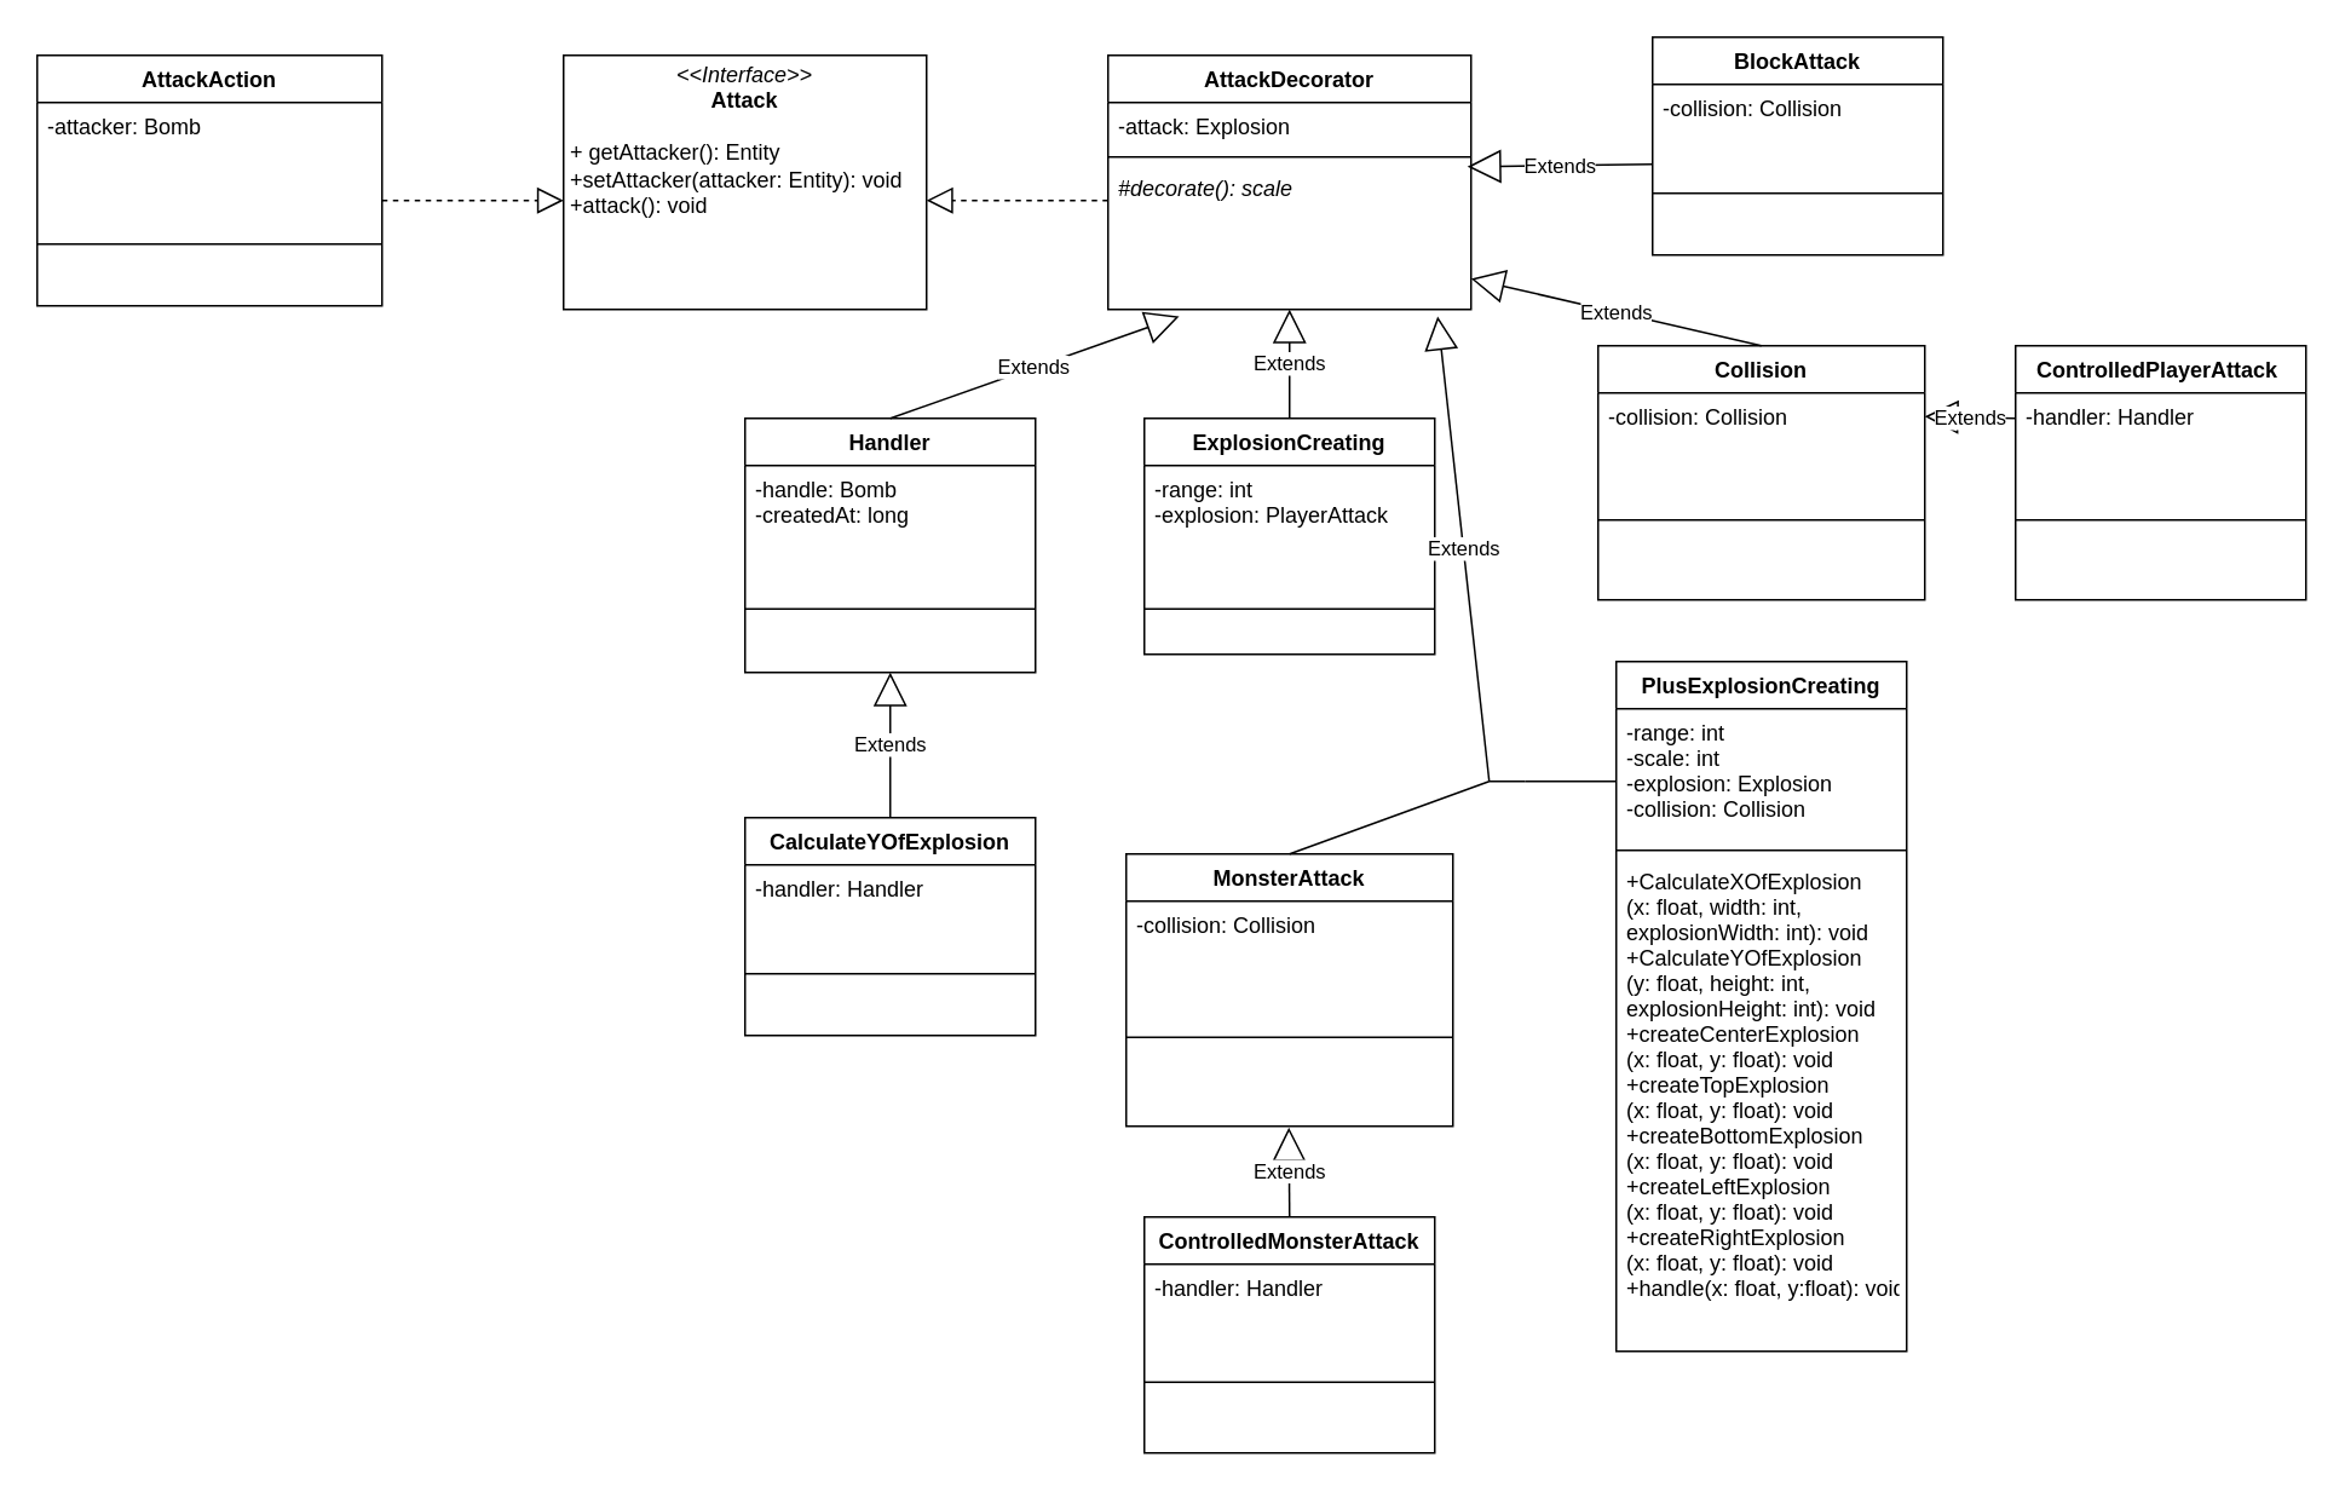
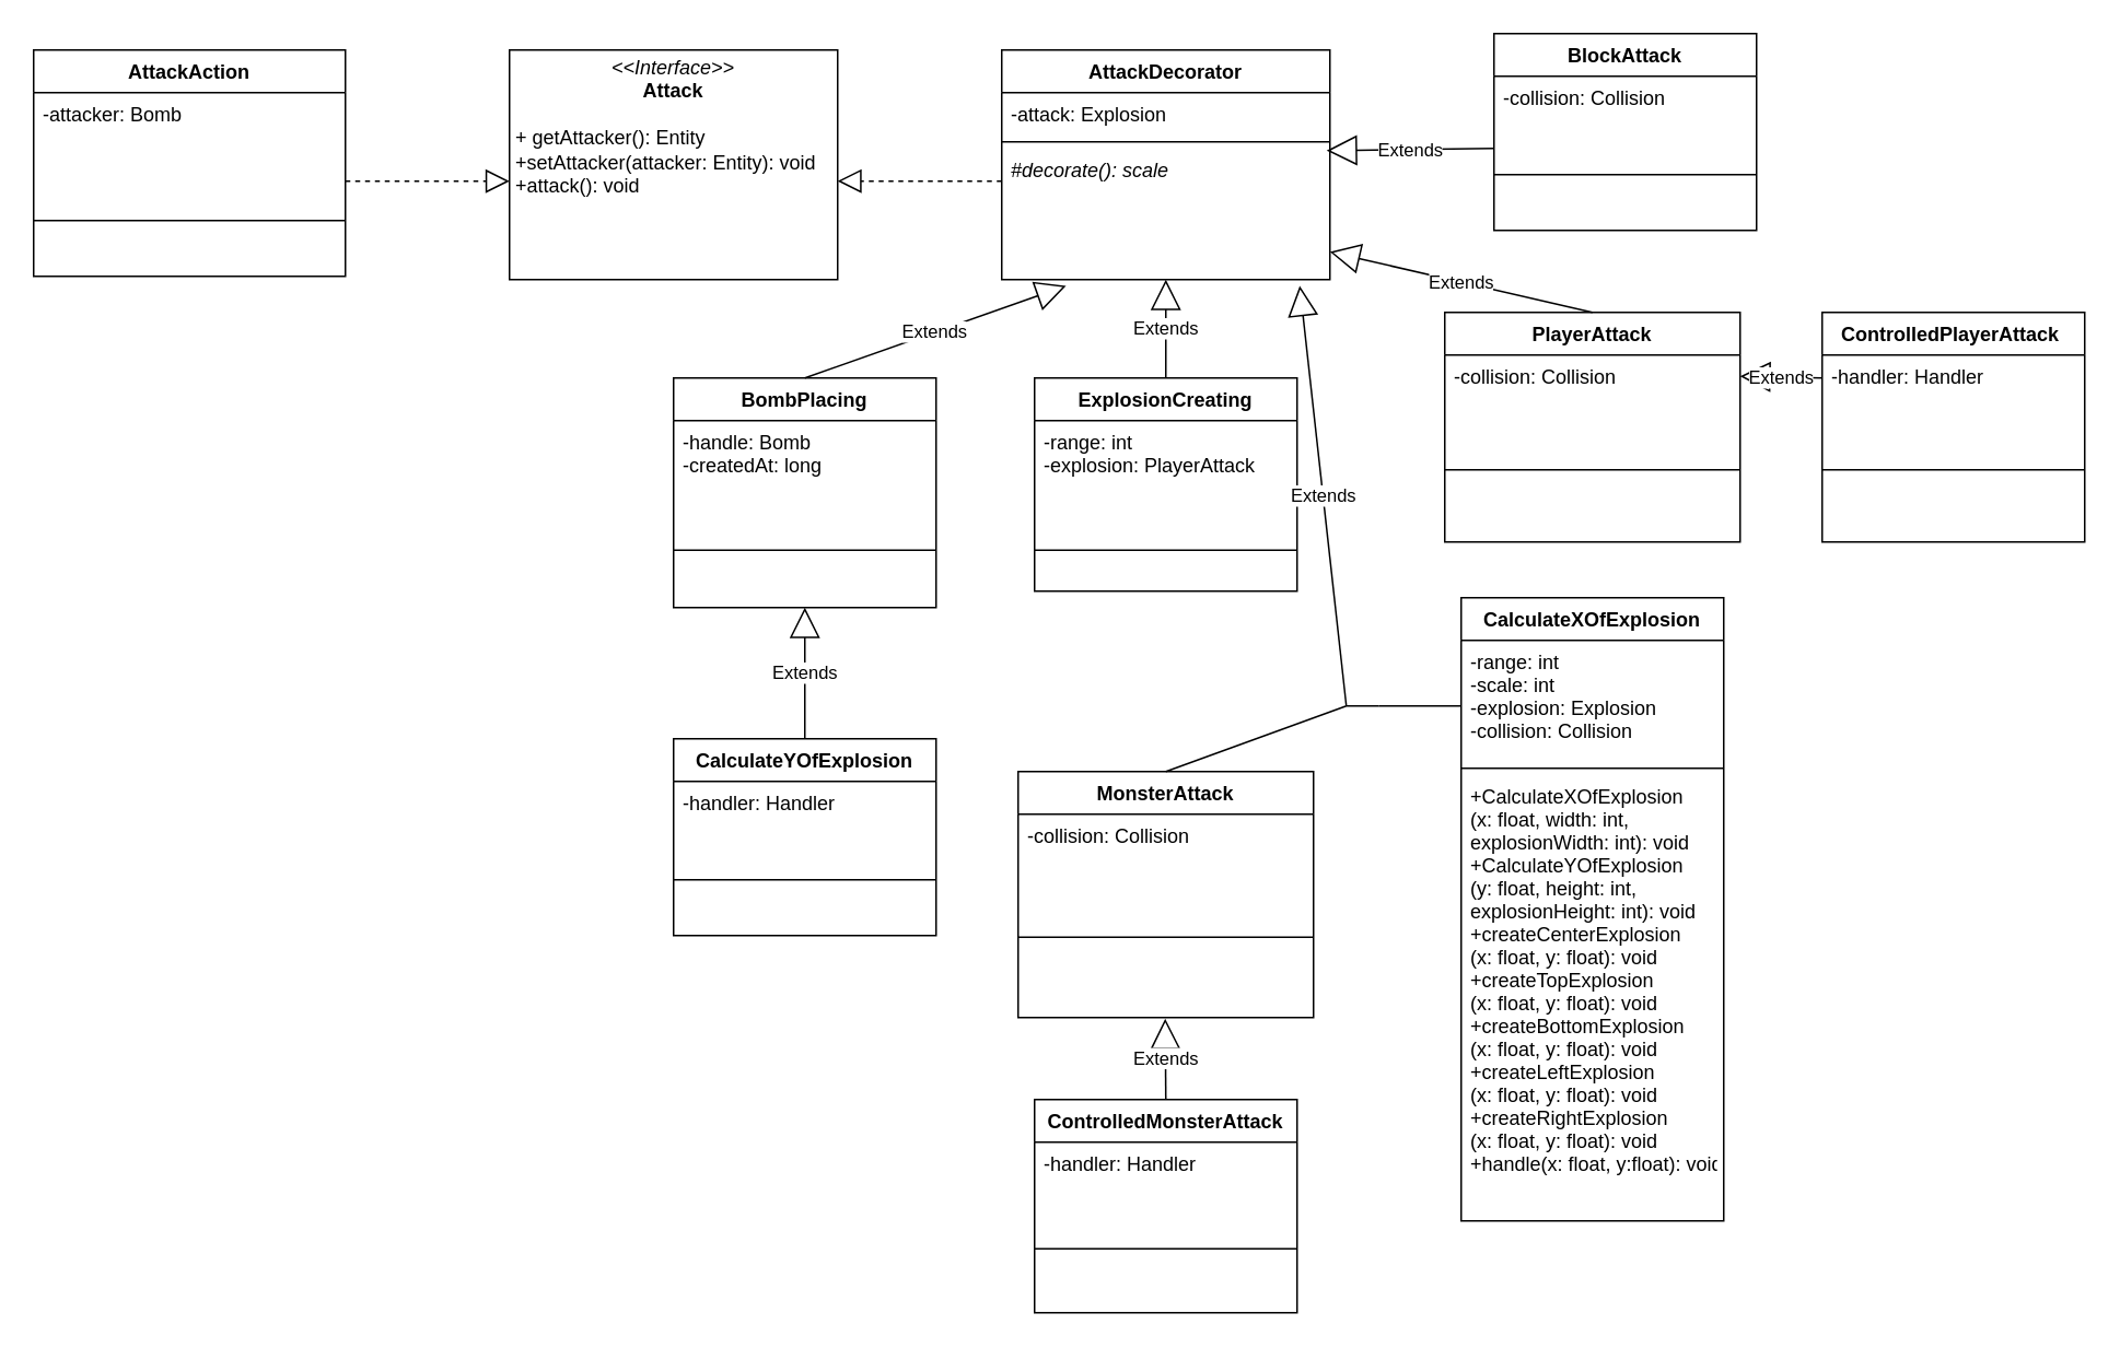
- <mxCell id="31" value="Collision" style="swimlane;fontStyle=1;align=center;verticalAlign=top;childLayout=stackLayout;horizontal=1;startSize=26;horizontalStack=0;resizeParent=1;resizeParentMax=0;resizeLast=0;collapsible=1;marginBottom=0;" parent="1" vertex="1"><mxGeometry x="880" y="190" width="180" height="140" as="geometry" /></mxCell>
+ <mxCell id="31" value="PlayerAttack" style="swimlane;fontStyle=1;align=center;verticalAlign=top;childLayout=stackLayout;horizontal=1;startSize=26;horizontalStack=0;resizeParent=1;resizeParentMax=0;resizeLast=0;collapsible=1;marginBottom=0;" parent="1" vertex="1"><mxGeometry x="880" y="190" width="180" height="140" as="geometry" /></mxCell>
- <mxCell id="20" value="Handler" style="swimlane;fontStyle=1;align=center;verticalAlign=top;childLayout=stackLayout;horizontal=1;startSize=26;horizontalStack=0;resizeParent=1;resizeParentMax=0;resizeLast=0;collapsible=1;marginBottom=0;" parent="1" vertex="1"><mxGeometry x="410" y="230" width="160" height="140" as="geometry" /></mxCell>
+ <mxCell id="20" value="BombPlacing" style="swimlane;fontStyle=1;align=center;verticalAlign=top;childLayout=stackLayout;horizontal=1;startSize=26;horizontalStack=0;resizeParent=1;resizeParentMax=0;resizeLast=0;collapsible=1;marginBottom=0;" parent="1" vertex="1"><mxGeometry x="410" y="230" width="160" height="140" as="geometry" /></mxCell>
- <mxCell id="27" value="PlusExplosionCreating" style="swimlane;fontStyle=1;align=center;verticalAlign=top;childLayout=stackLayout;horizontal=1;startSize=26;horizontalStack=0;resizeParent=1;resizeParentMax=0;resizeLast=0;collapsible=1;marginBottom=0;" parent="1" vertex="1"><mxGeometry x="890" y="364" width="160" height="380" as="geometry" /></mxCell>
+ <mxCell id="27" value="CalculateXOfExplosion" style="swimlane;fontStyle=1;align=center;verticalAlign=top;childLayout=stackLayout;horizontal=1;startSize=26;horizontalStack=0;resizeParent=1;resizeParentMax=0;resizeLast=0;collapsible=1;marginBottom=0;" parent="1" vertex="1"><mxGeometry x="890" y="364" width="160" height="380" as="geometry" /></mxCell>
